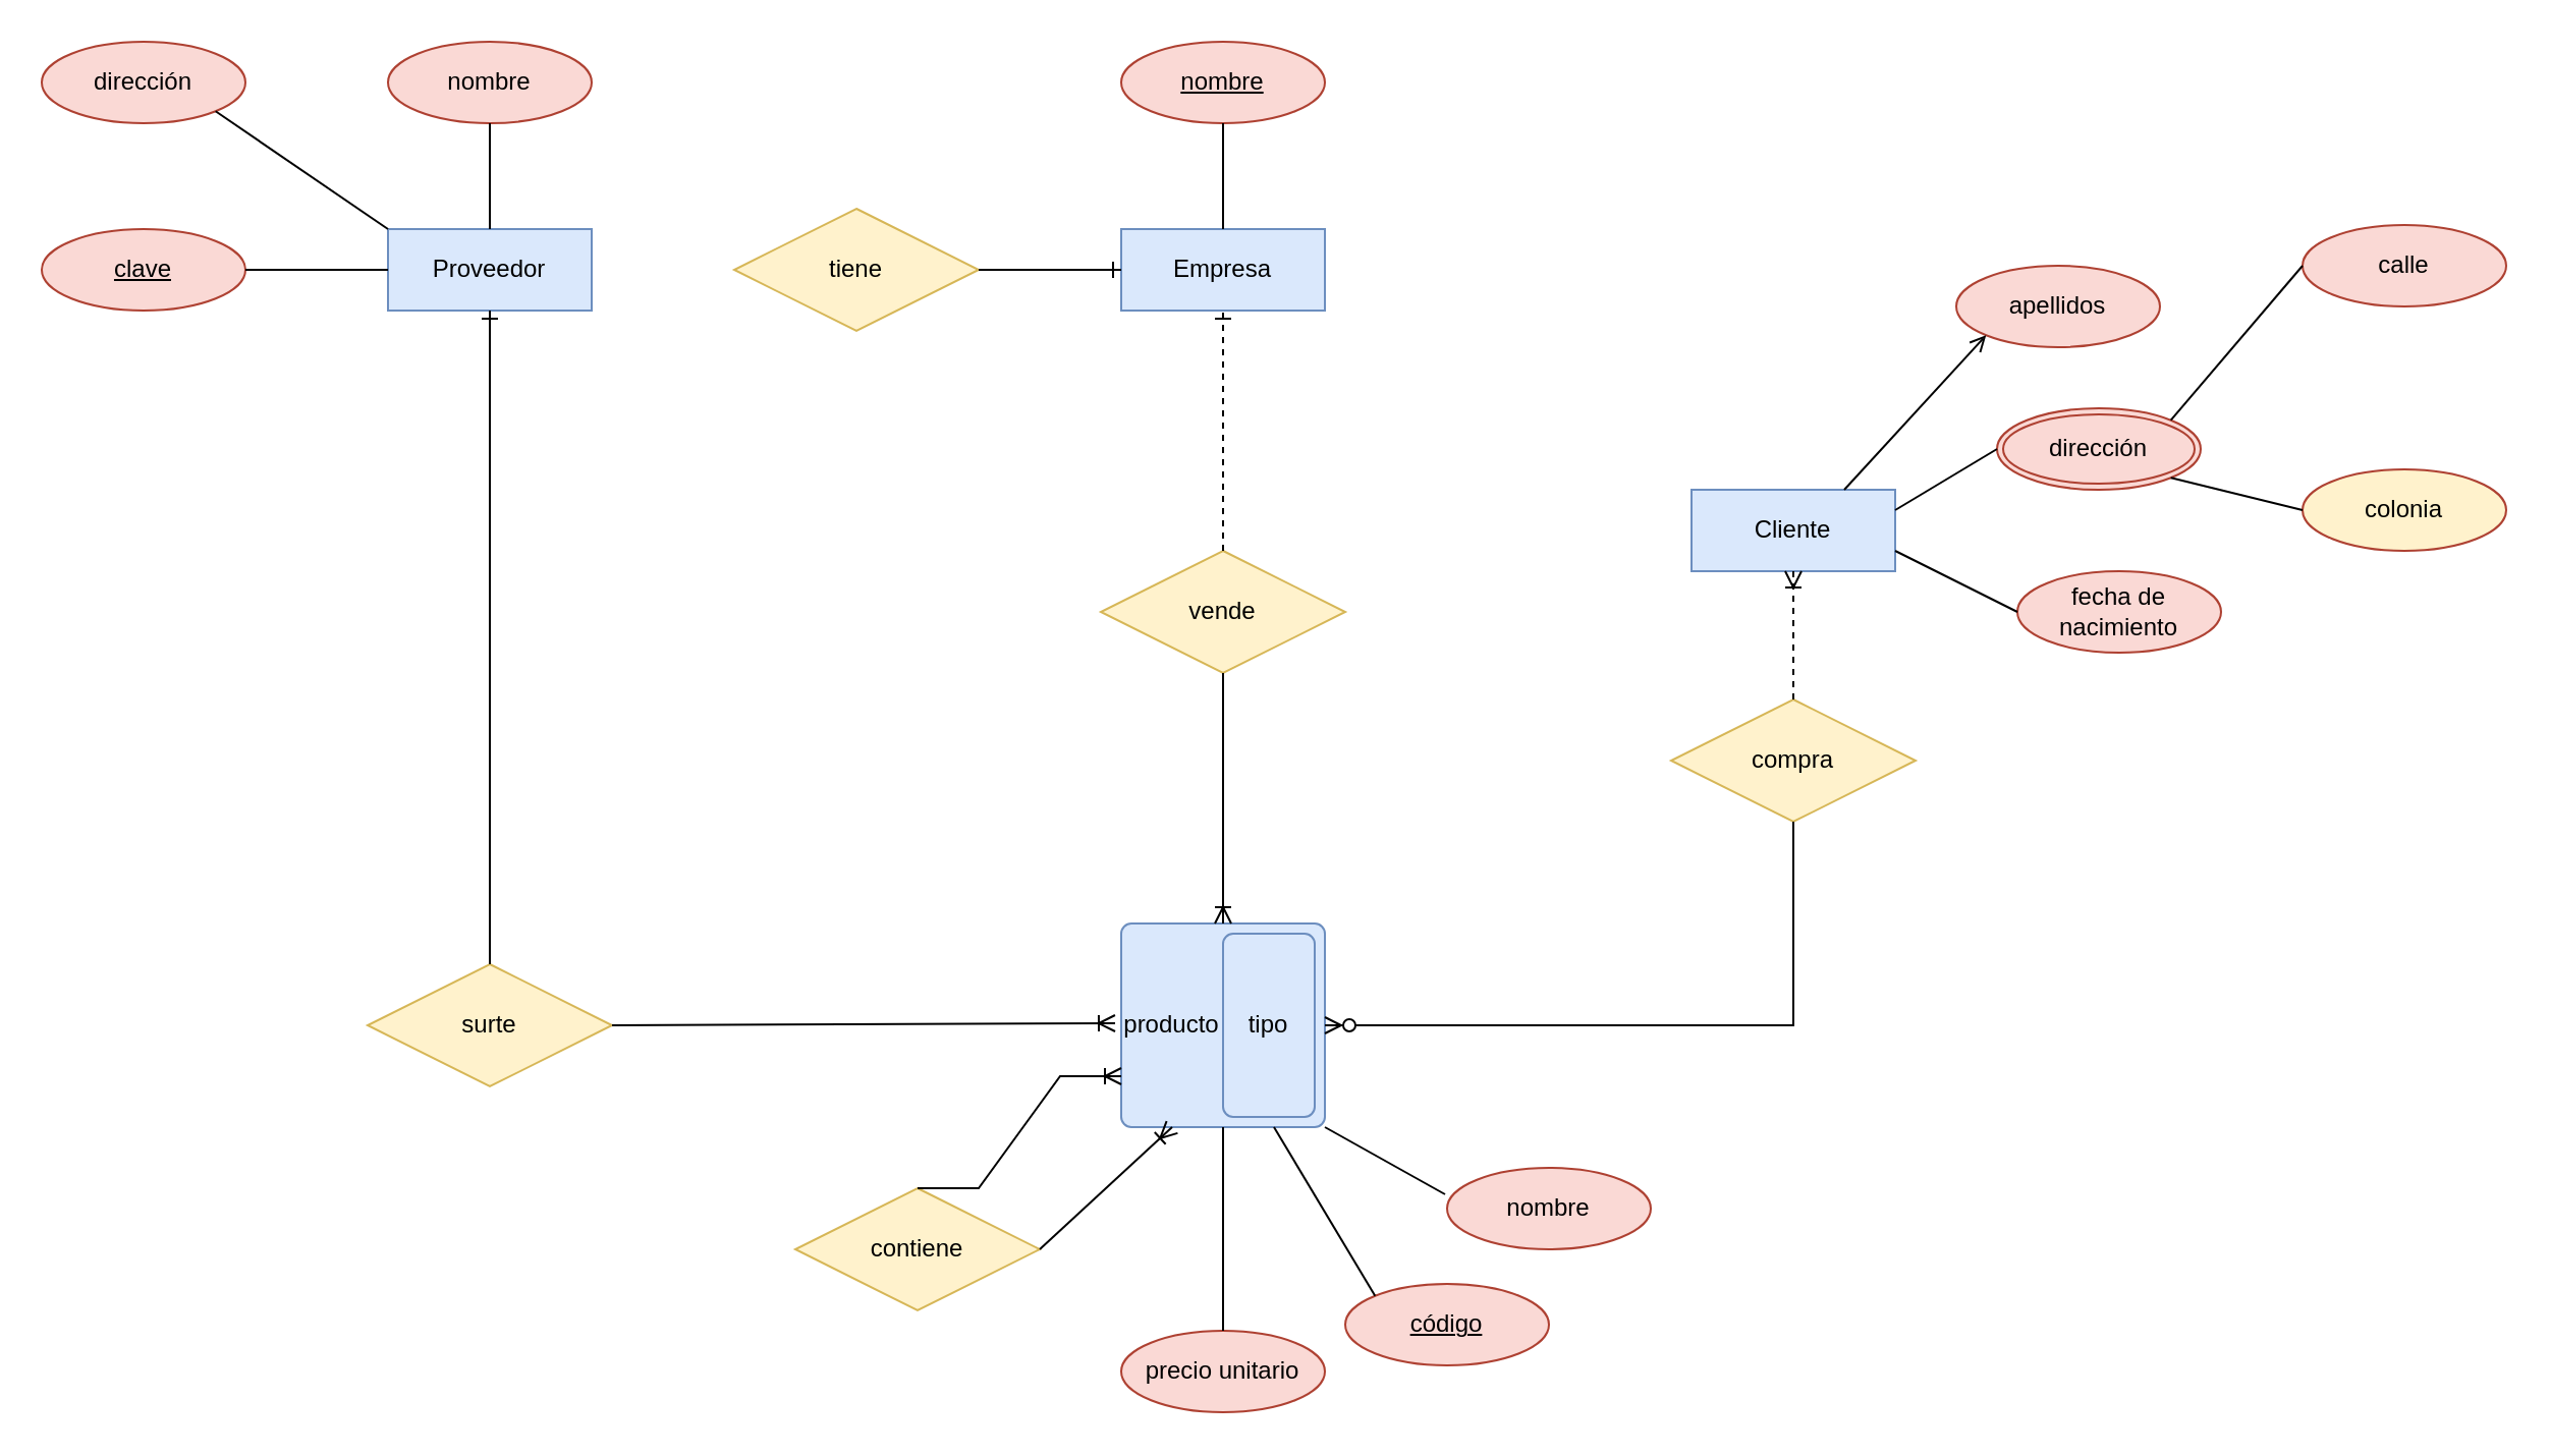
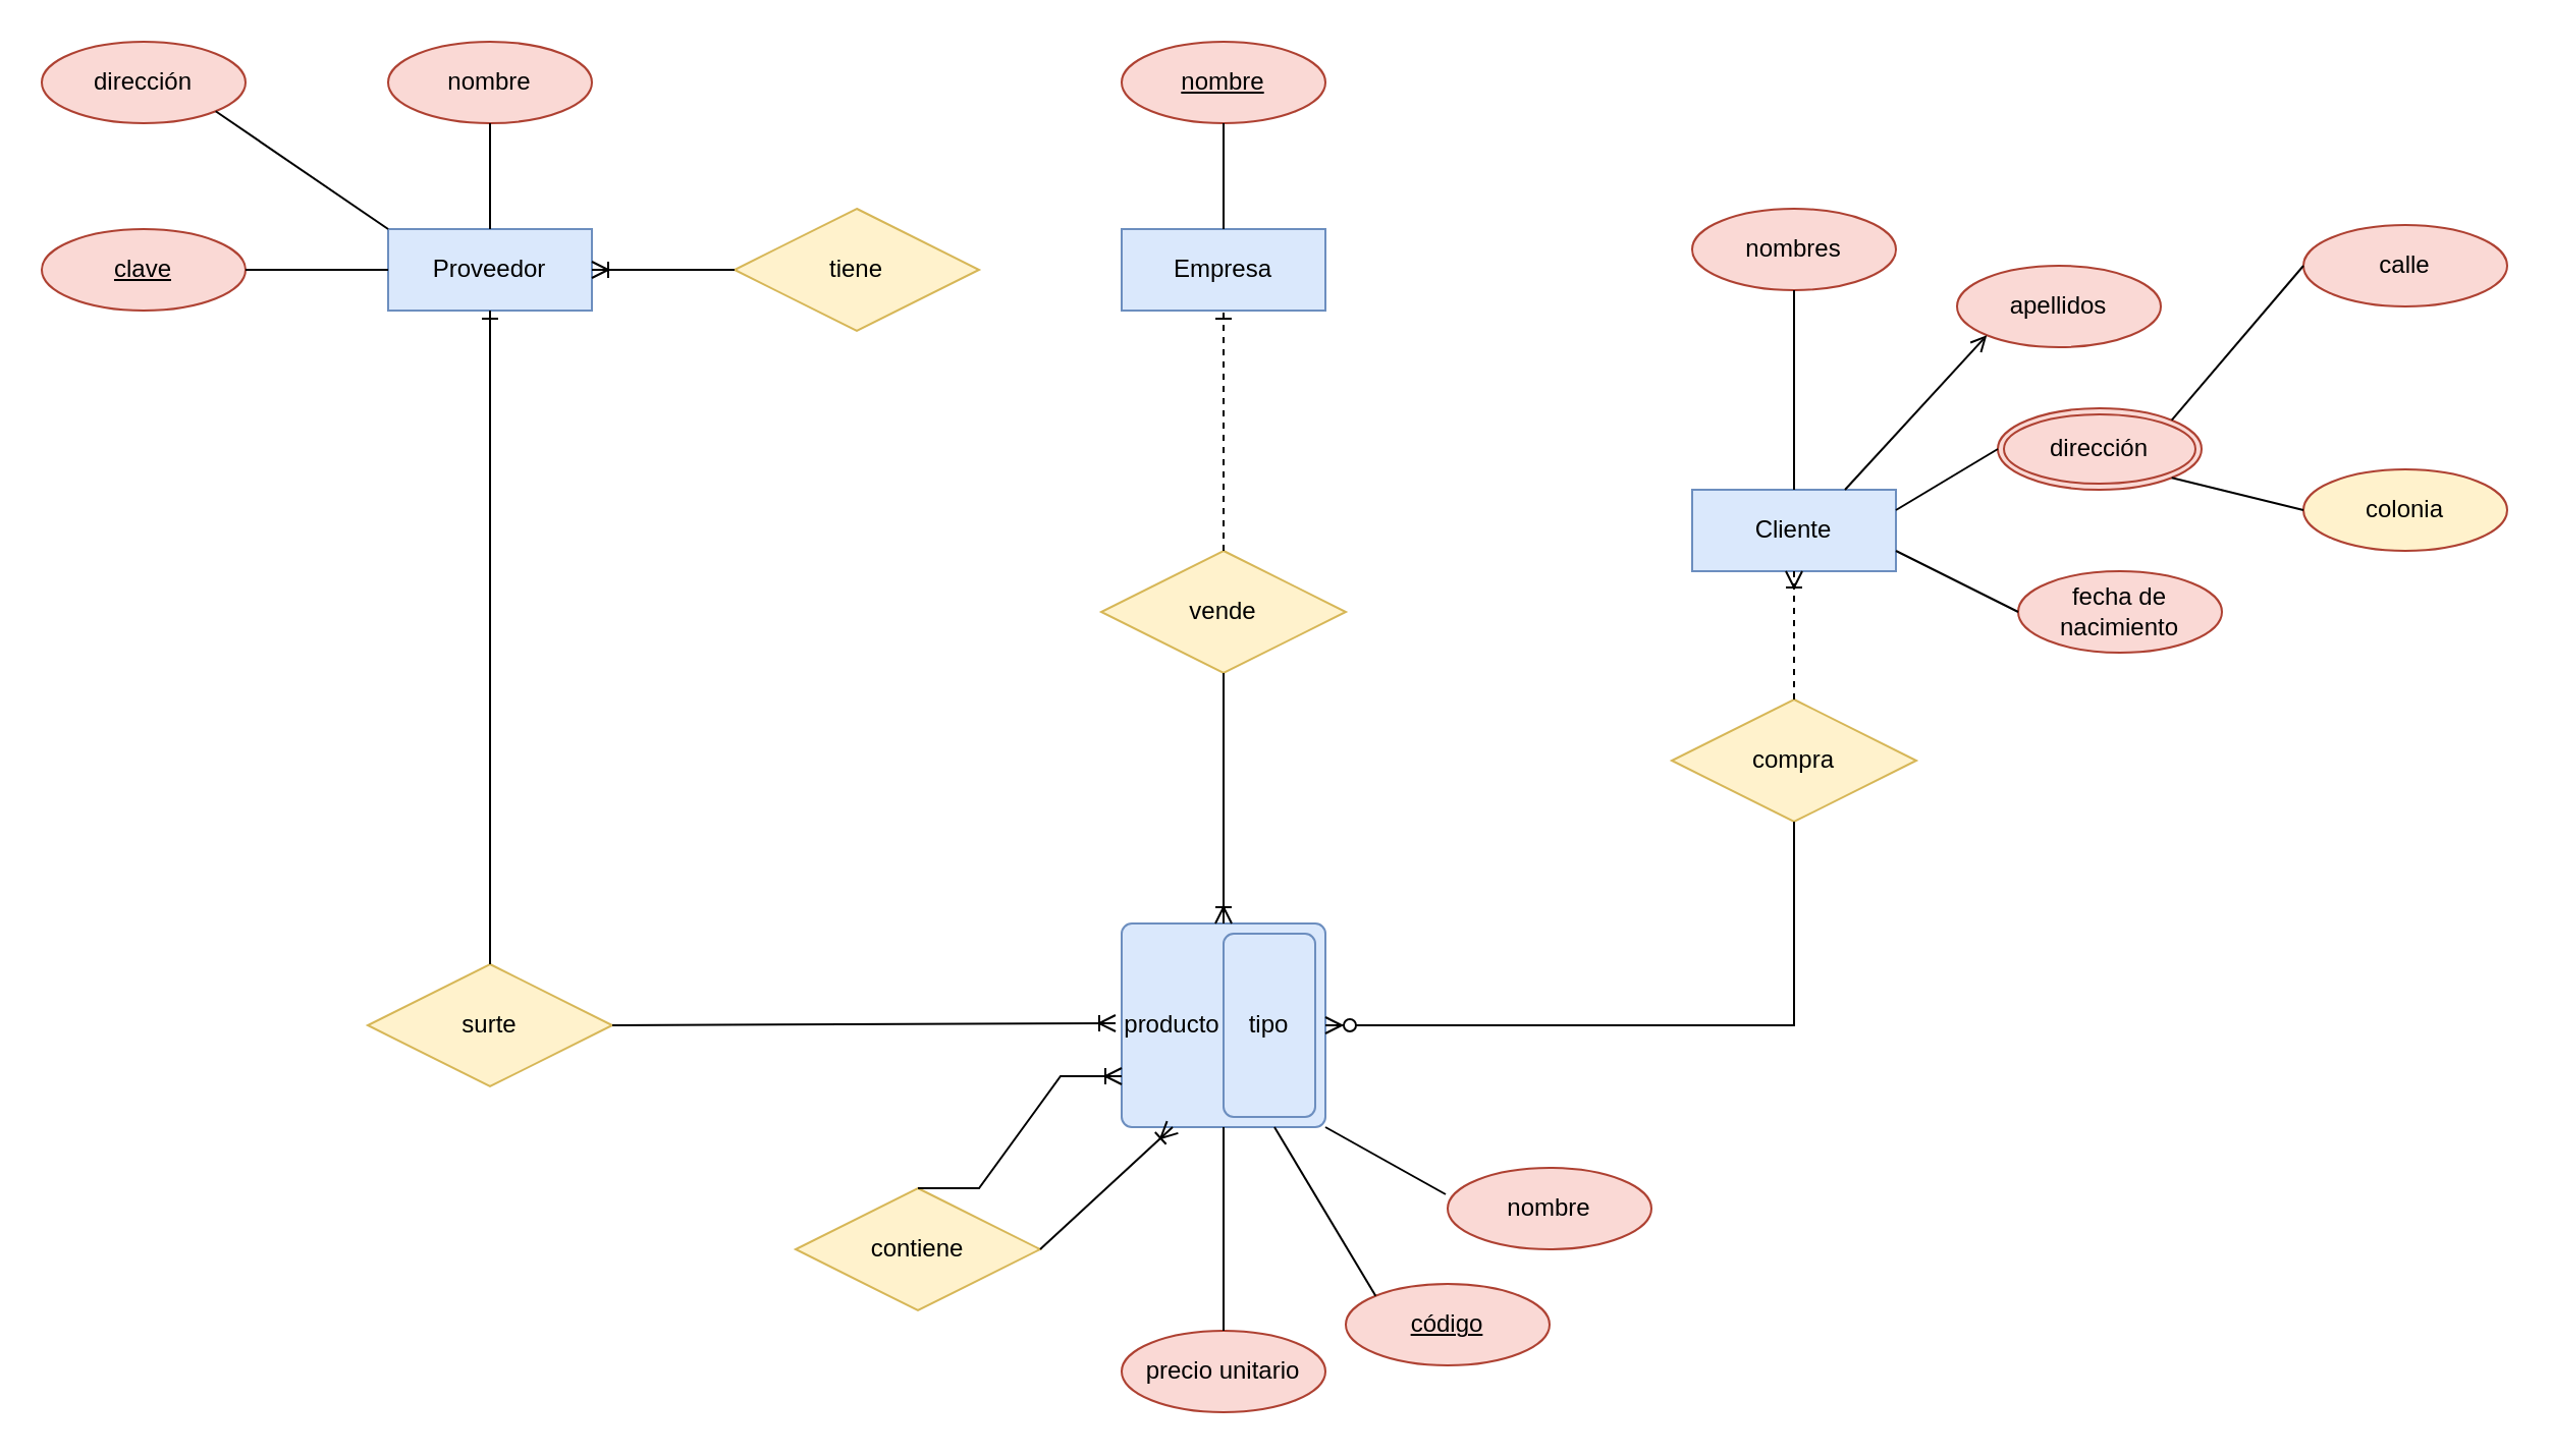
+ <mxCell id="13" value="nombres" style="ellipse;whiteSpace=wrap;html=1;align=center;fillColor=#fad9d5;strokeColor=#ae4132;" parent="1" vertex="1"><mxGeometry x="830" y="102" width="100" height="40" as="geometry" /></mxCell>
+ <mxCell id="35" value="" style="edgeStyle=entityRelationEdgeStyle;fontSize=12;html=1;endArrow=ERoneToMany;rounded=0;entryX=1;entryY=0.5;entryDx=0;entryDy=0;exitX=0;exitY=0.5;exitDx=0;exitDy=0;" parent="1" source="4" target="3" edge="1"><mxGeometry width="100" height="100" relative="1" as="geometry"><mxPoint x="670" y="460" as="sourcePoint" /><mxPoint x="770" y="360" as="targetPoint" /></mxGeometry></mxCell>
- <mxCell id="34" value="" style="edgeStyle=entityRelationEdgeStyle;fontSize=12;html=1;endArrow=ERone;endFill=1;rounded=0;entryX=0;entryY=0.5;entryDx=0;entryDy=0;exitX=1;exitY=0.5;exitDx=0;exitDy=0;" parent="1" source="4" target="2" edge="1"><mxGeometry width="100" height="100" relative="1" as="geometry"><mxPoint x="670" y="460" as="sourcePoint" /><mxPoint x="770" y="360" as="targetPoint" /></mxGeometry></mxCell>
+ <mxCell id="26" value="" style="endArrow=none;html=1;rounded=0;entryX=0.5;entryY=1;entryDx=0;entryDy=0;exitX=0.5;exitY=0;exitDx=0;exitDy=0;" parent="1" source="6" target="13" edge="1"><mxGeometry relative="1" as="geometry"><mxPoint x="640" y="410" as="sourcePoint" /><mxPoint x="800" y="410" as="targetPoint" /></mxGeometry></mxCell>
